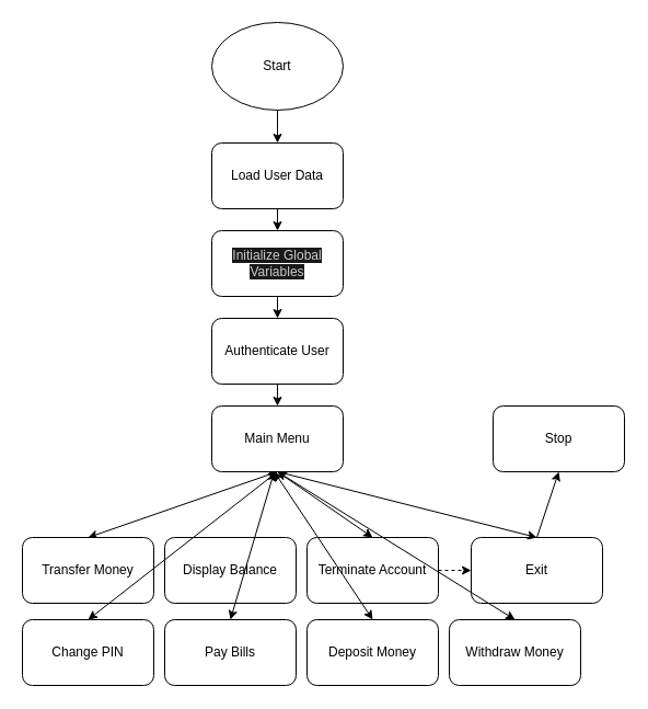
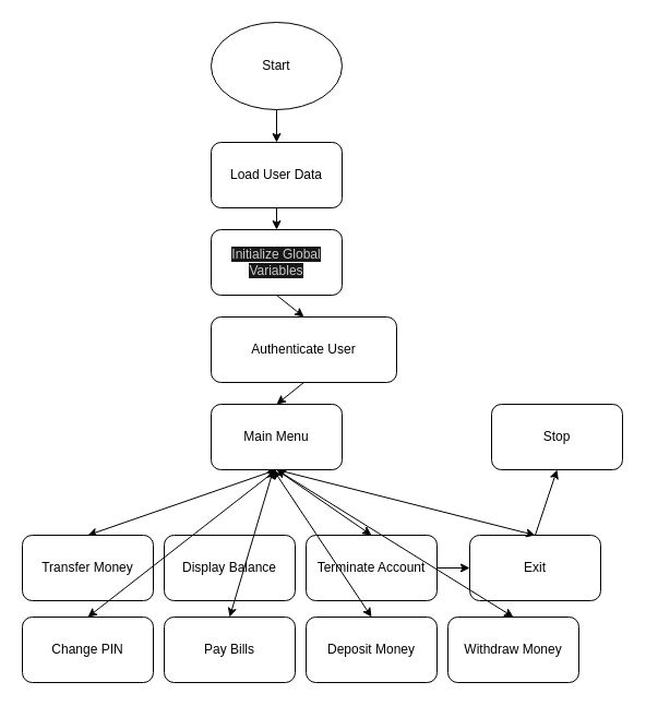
- <mxCell id="9" value="Authenticate User" style="rounded=1;whiteSpace=wrap;html=1;fontFamily=Helvetica;fontSize=12;" vertex="1" parent="1"><mxGeometry x="193" y="290" width="120" height="60" as="geometry" /></mxCell>
+ <mxCell id="9" value="Authenticate User" style="rounded=1;whiteSpace=wrap;html=1;fontFamily=Helvetica;fontSize=12;" vertex="1" parent="1"><mxGeometry x="193" y="290" width="170" height="60" as="geometry" /></mxCell>
- <mxCell id="13" style="edgeStyle=none;html=1;exitX=1;exitY=0.5;exitDx=0;exitDy=0;entryX=0;entryY=0.5;entryDx=0;entryDy=0;fontFamily=Helvetica;fontSize=12;dashed=1;" edge="1" parent="1" source="14" target="11"><mxGeometry relative="1" as="geometry" /></mxCell>
+ <mxCell id="13" style="edgeStyle=none;html=1;exitX=1;exitY=0.5;exitDx=0;exitDy=0;entryX=0;entryY=0.5;entryDx=0;entryDy=0;fontFamily=Helvetica;fontSize=12;" edge="1" parent="1" source="14" target="11"><mxGeometry relative="1" as="geometry" /></mxCell>
